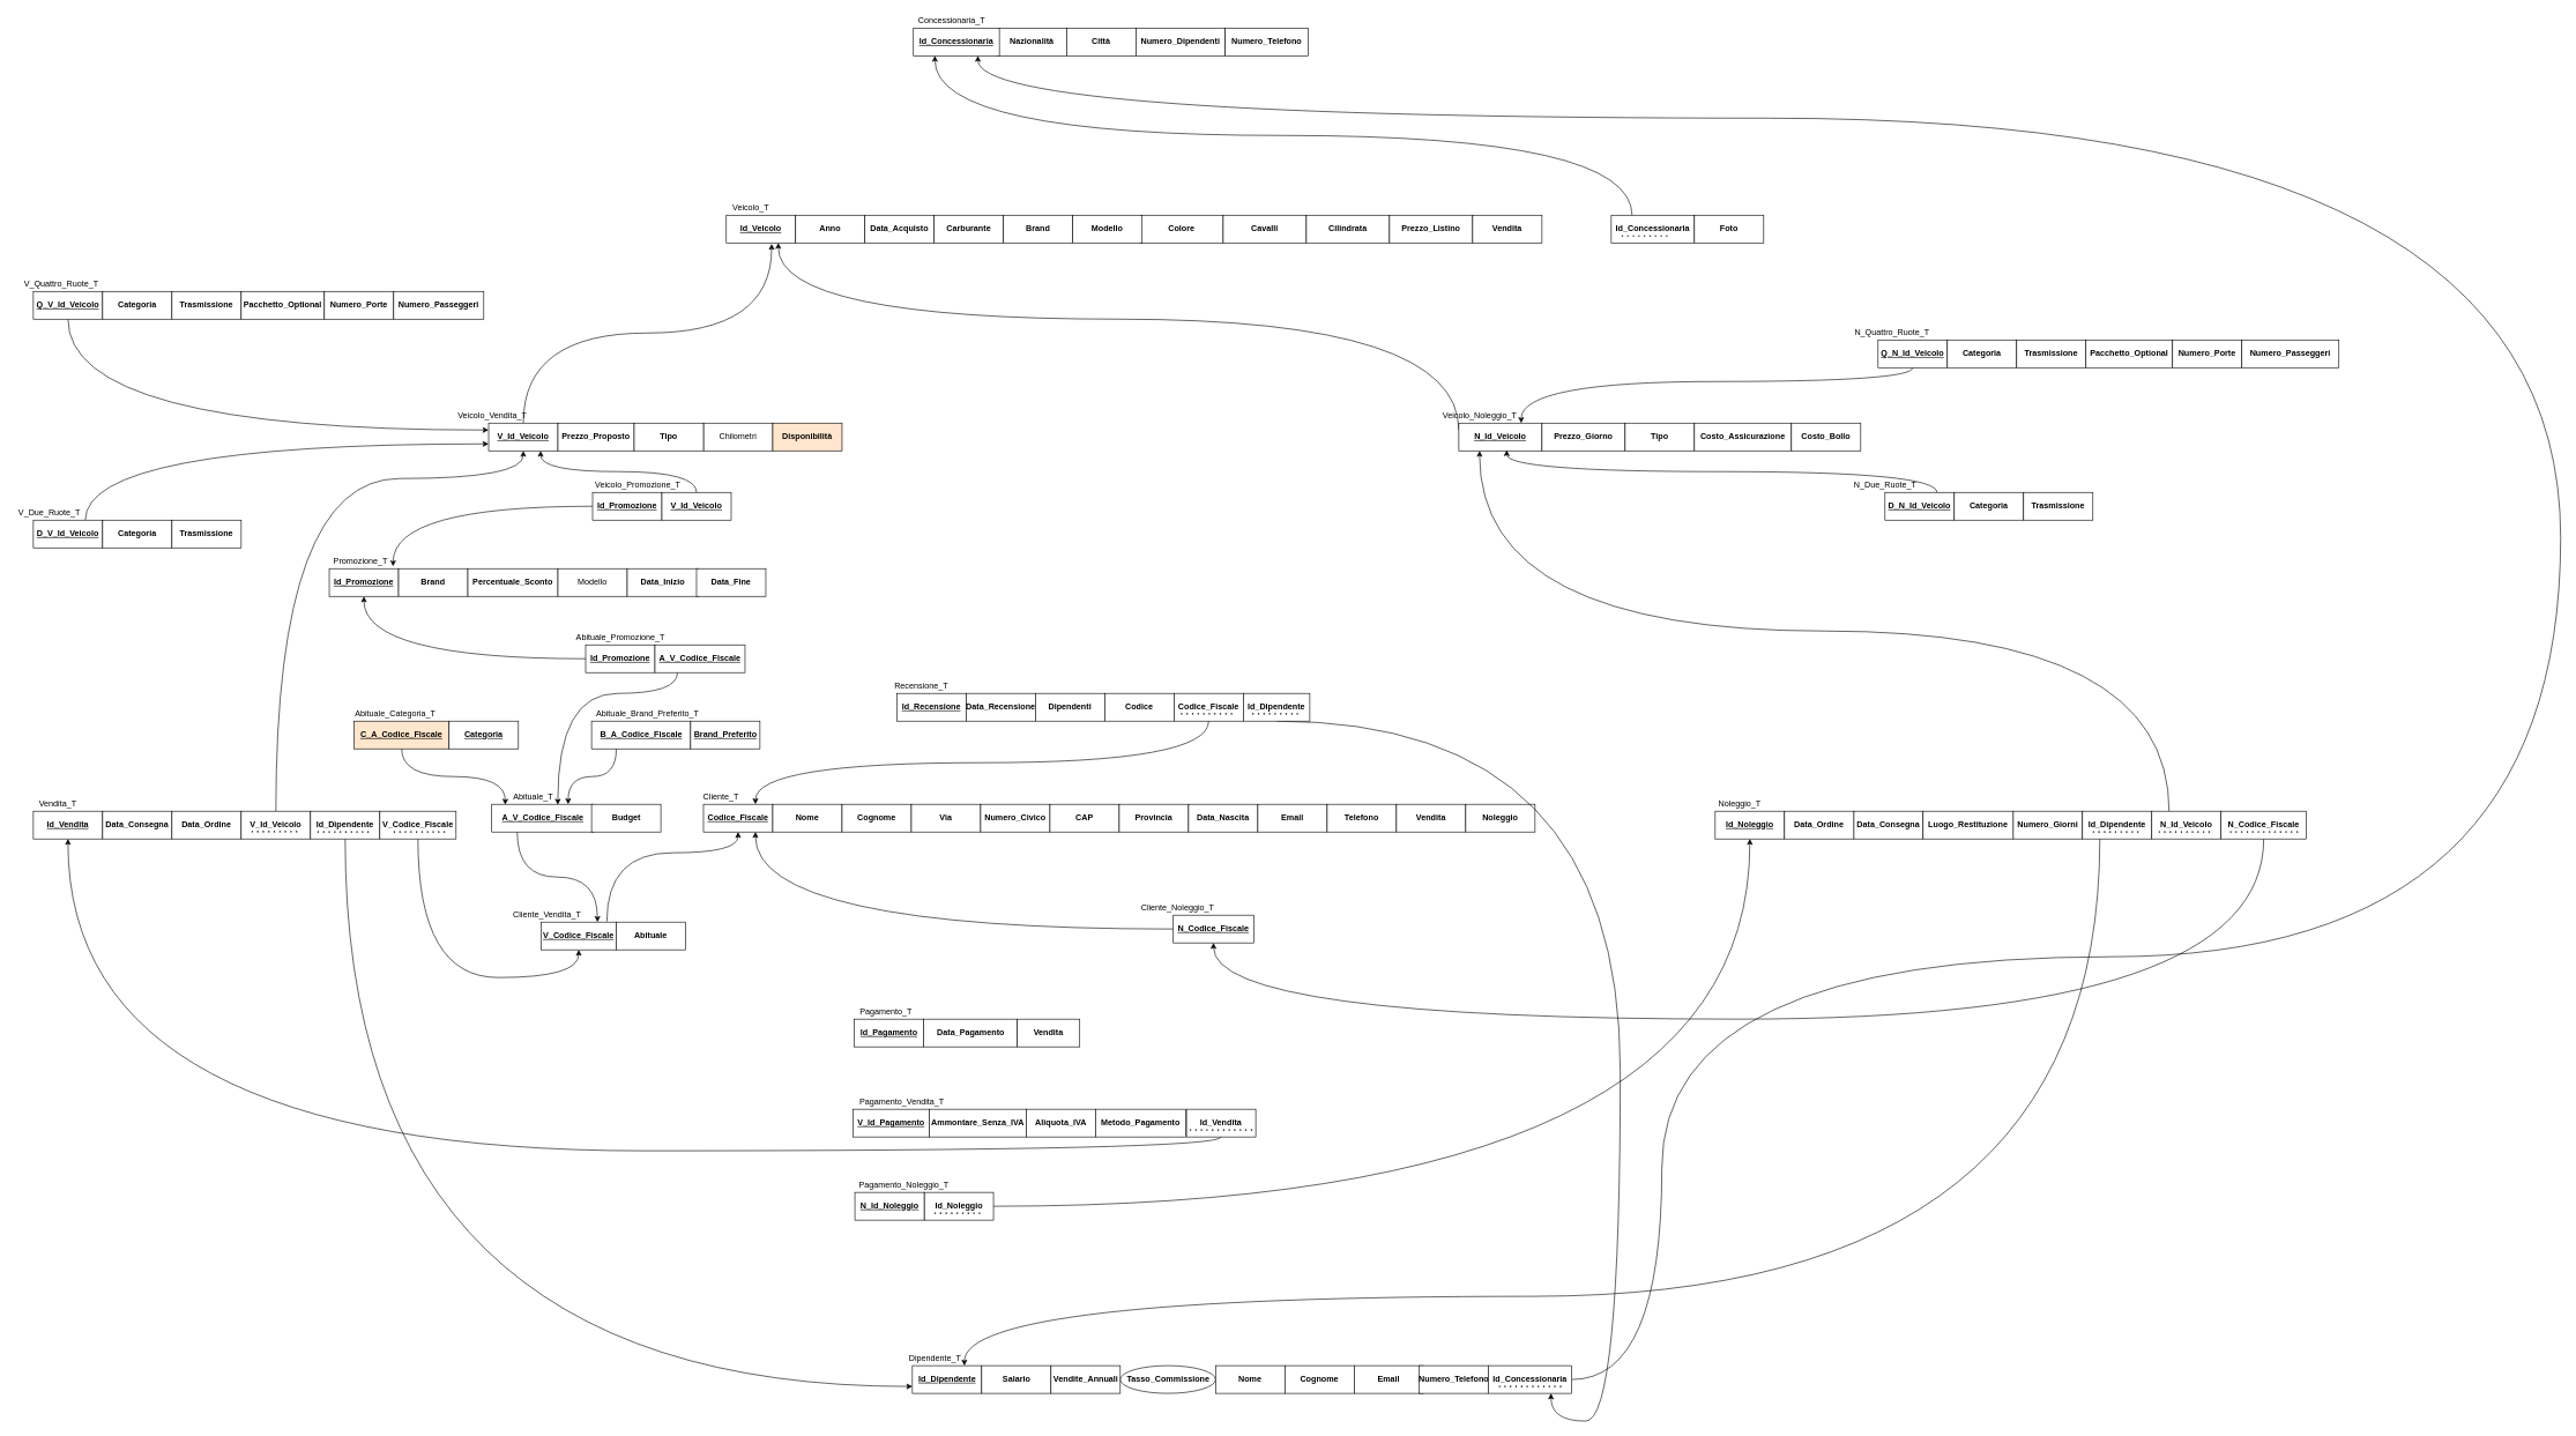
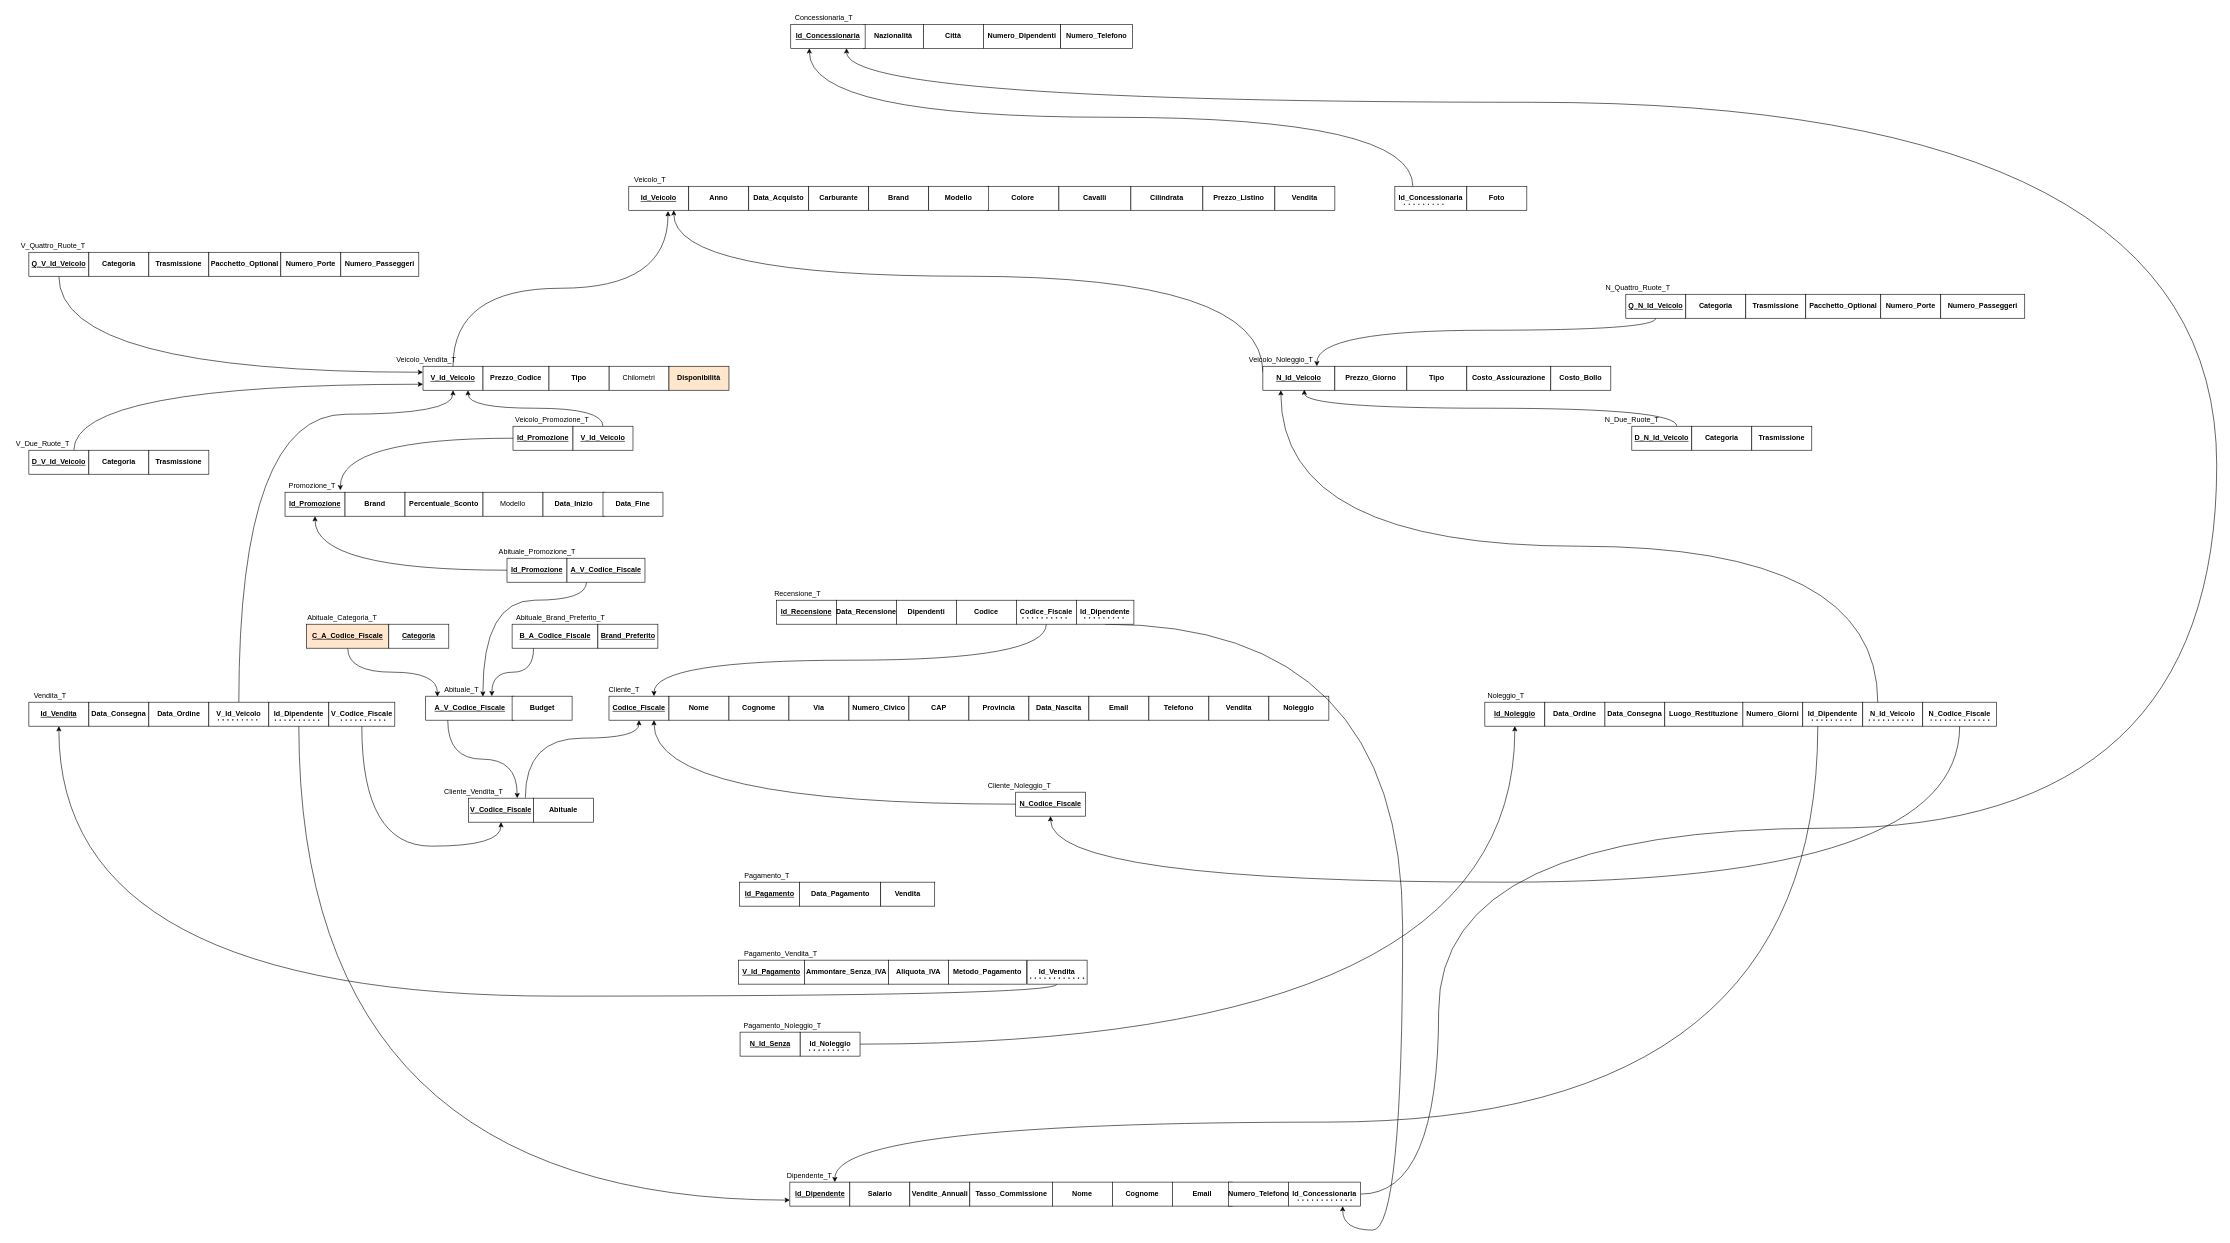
- <mxCell id="9" value="&lt;b&gt;Prezzo_Proposto&lt;/b&gt;" style="whiteSpace=wrap;html=1;align=center;" parent="1" vertex="1"><mxGeometry x="804" y="610" width="110" height="40" as="geometry" /></mxCell>
+ <mxCell id="9" value="&lt;b&gt;Prezzo_Codice&lt;/b&gt;" style="whiteSpace=wrap;html=1;align=center;" parent="1" vertex="1"><mxGeometry x="804" y="610" width="110" height="40" as="geometry" /></mxCell>
- <mxCell id="157" value="&lt;b&gt;&lt;u&gt;N_Id_Noleggio&lt;/u&gt;&lt;/b&gt;" style="whiteSpace=wrap;html=1;align=center;" parent="1" vertex="1"><mxGeometry x="1232.5" y="1720" width="100" height="40" as="geometry" /></mxCell>
+ <mxCell id="157" value="&lt;b&gt;&lt;u&gt;N_Id_Senza&lt;/u&gt;&lt;/b&gt;" style="whiteSpace=wrap;html=1;align=center;" parent="1" vertex="1"><mxGeometry x="1232.5" y="1720" width="100" height="40" as="geometry" /></mxCell>
- <mxCell id="90" value="&lt;b&gt;Tasso_Commissione&lt;/b&gt;" style="ellipse;whiteSpace=wrap;html=1;align=center;" parent="1" vertex="1"><mxGeometry x="1615.5" y="1970" width="137.5" height="40" as="geometry" /></mxCell>
+ <mxCell id="90" value="&lt;b&gt;Tasso_Commissione&lt;/b&gt;" style="whiteSpace=wrap;html=1;align=center;" parent="1" vertex="1"><mxGeometry x="1615.5" y="1970" width="137.5" height="40" as="geometry" /></mxCell>
